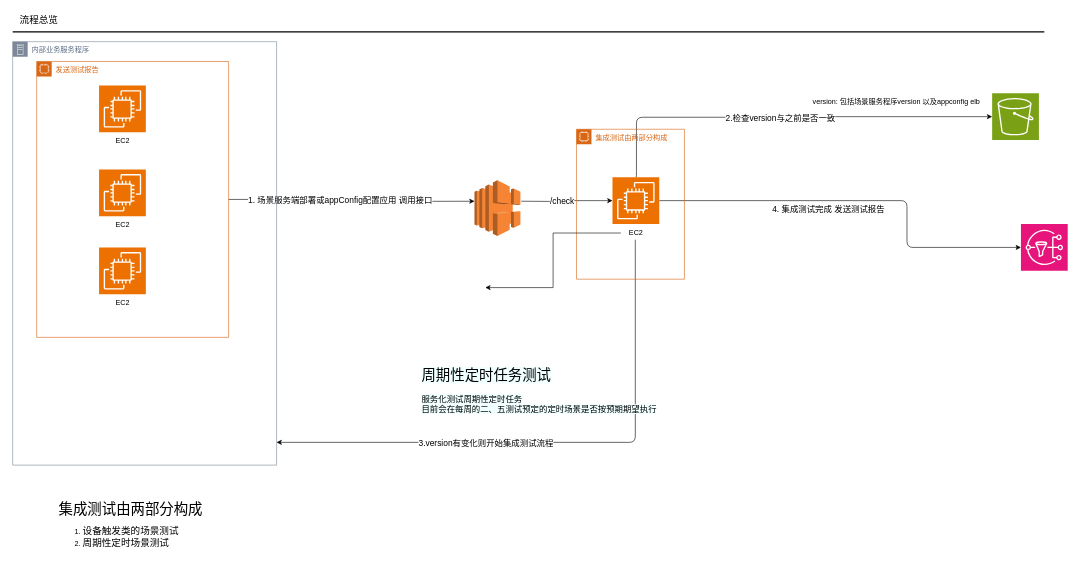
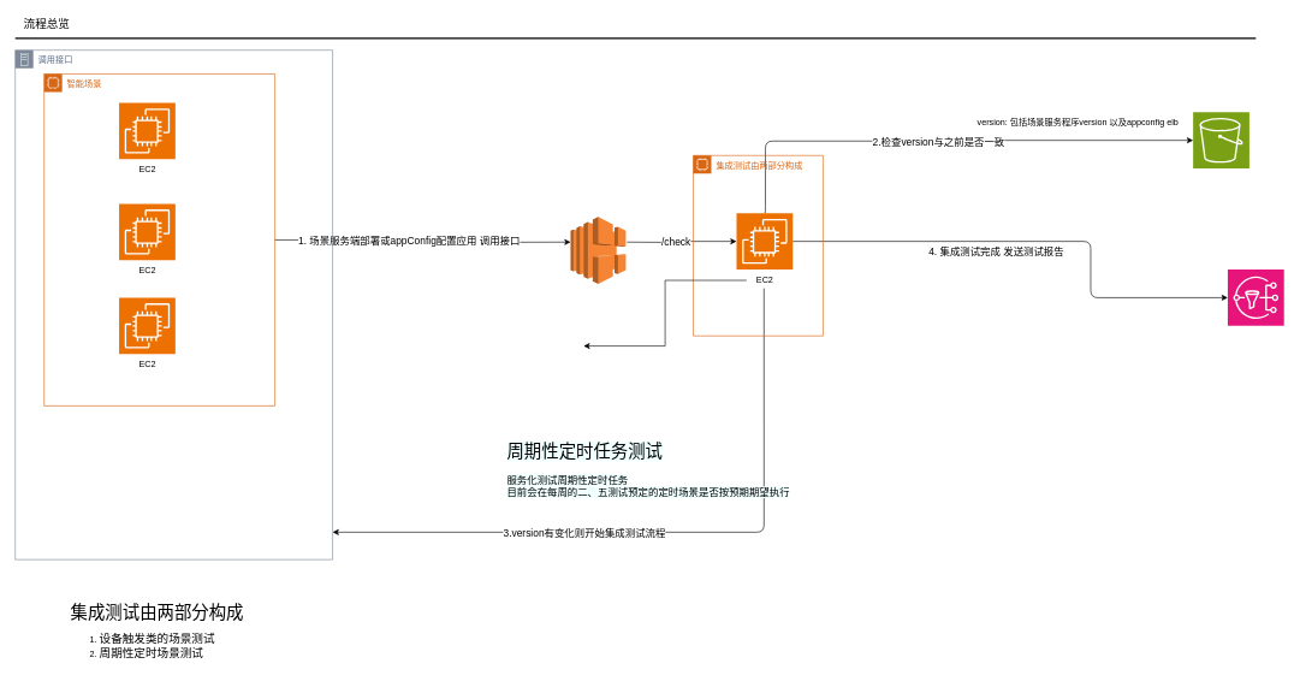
- <mxCell id="23" value="内部业务服务程序" style="points=[[0,0],[0.25,0],[0.5,0],[0.75,0],[1,0],[1,0.25],[1,0.5],[1,0.75],[1,1],[0.75,1],[0.5,1],[0.25,1],[0,1],[0,0.75],[0,0.5],[0,0.25]];outlineConnect=0;gradientColor=none;html=1;whiteSpace=wrap;fontSize=12;fontStyle=0;container=1;pointerEvents=0;collapsible=0;recursiveResize=0;shape=mxgraph.aws4.group;grIcon=mxgraph.aws4.group_on_premise;strokeColor=#7D8998;fillColor=none;verticalAlign=top;align=left;spacingLeft=30;fontColor=#5A6C86;dashed=0;" parent="1" vertex="1"><mxGeometry x="20" y="69" width="440" height="706" as="geometry" /></mxCell>
+ <mxCell id="23" value="调用接口" style="points=[[0,0],[0.25,0],[0.5,0],[0.75,0],[1,0],[1,0.25],[1,0.5],[1,0.75],[1,1],[0.75,1],[0.5,1],[0.25,1],[0,1],[0,0.75],[0,0.5],[0,0.25]];outlineConnect=0;gradientColor=none;html=1;whiteSpace=wrap;fontSize=12;fontStyle=0;container=1;pointerEvents=0;collapsible=0;recursiveResize=0;shape=mxgraph.aws4.group;grIcon=mxgraph.aws4.group_on_premise;strokeColor=#7D8998;fillColor=none;verticalAlign=top;align=left;spacingLeft=30;fontColor=#5A6C86;dashed=0;" parent="1" vertex="1"><mxGeometry x="20" y="69" width="440" height="706" as="geometry" /></mxCell>
- <mxCell id="6" value="发送测试报告" style="points=[[0,0],[0.25,0],[0.5,0],[0.75,0],[1,0],[1,0.25],[1,0.5],[1,0.75],[1,1],[0.75,1],[0.5,1],[0.25,1],[0,1],[0,0.75],[0,0.5],[0,0.25]];outlineConnect=0;gradientColor=none;html=1;whiteSpace=wrap;fontSize=12;fontStyle=0;container=1;pointerEvents=0;collapsible=0;recursiveResize=0;shape=mxgraph.aws4.group;grIcon=mxgraph.aws4.group_ec2_instance_contents;strokeColor=#D86613;fillColor=none;verticalAlign=top;align=left;spacingLeft=30;fontColor=#D86613;dashed=0;" parent="1" vertex="1"><mxGeometry x="60" y="101.98" width="320" height="460" as="geometry" /></mxCell>
+ <mxCell id="6" value="智能场景" style="points=[[0,0],[0.25,0],[0.5,0],[0.75,0],[1,0],[1,0.25],[1,0.5],[1,0.75],[1,1],[0.75,1],[0.5,1],[0.25,1],[0,1],[0,0.75],[0,0.5],[0,0.25]];outlineConnect=0;gradientColor=none;html=1;whiteSpace=wrap;fontSize=12;fontStyle=0;container=1;pointerEvents=0;collapsible=0;recursiveResize=0;shape=mxgraph.aws4.group;grIcon=mxgraph.aws4.group_ec2_instance_contents;strokeColor=#D86613;fillColor=none;verticalAlign=top;align=left;spacingLeft=30;fontColor=#D86613;dashed=0;" parent="1" vertex="1"><mxGeometry x="60" y="101.98" width="320" height="460" as="geometry" /></mxCell>
